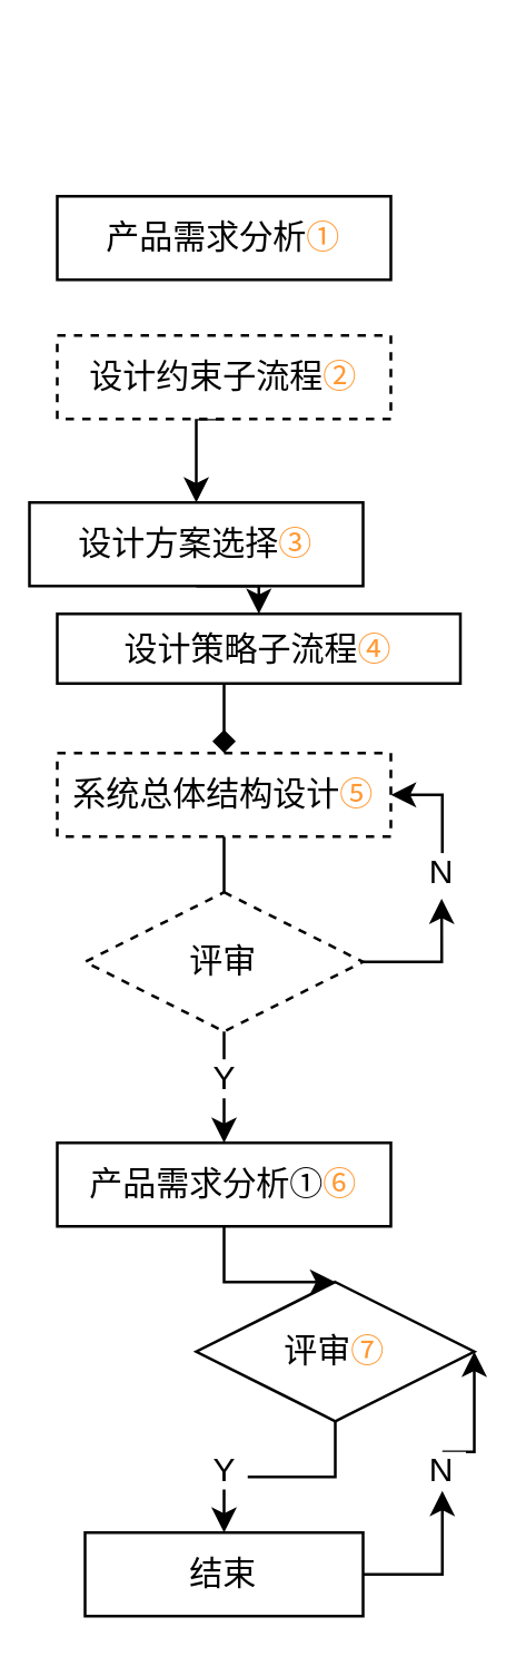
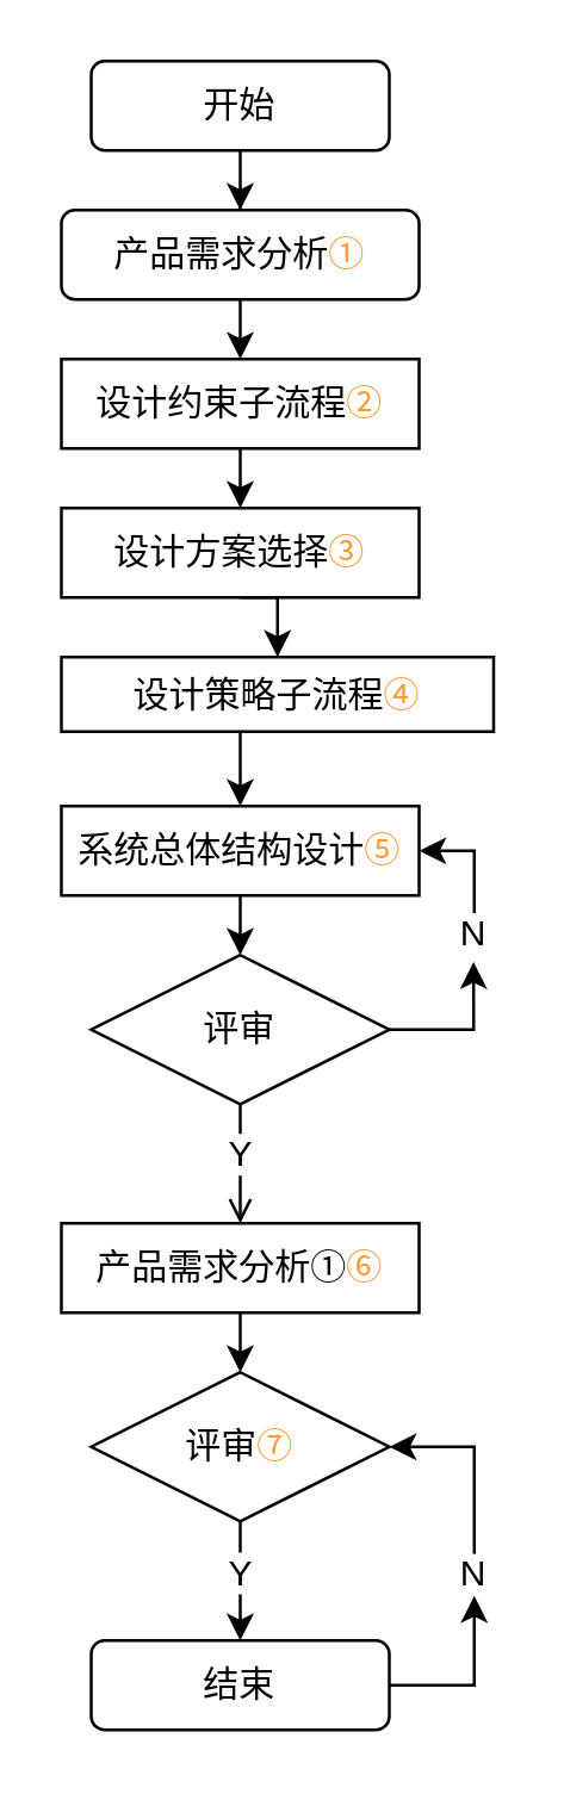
+ <mxCell id="3" value="开始" style="rounded=1;whiteSpace=wrap;html=1;" vertex="1" parent="1"><mxGeometry x="30" y="20" width="100" height="30" as="geometry" /></mxCell>
+ <mxCell id="2" style="edgeStyle=orthogonalEdgeStyle;rounded=0;orthogonalLoop=1;jettySize=auto;html=1;exitX=0.5;exitY=1;exitDx=0;exitDy=0;" edge="1" parent="1" source="3" target="5"><mxGeometry relative="1" as="geometry" /></mxCell>
- <mxCell id="5" value="产品需求分析&lt;font color=&quot;#ff9933&quot;&gt;①&lt;/font&gt;" style="rounded=0;whiteSpace=wrap;html=1;" vertex="1" parent="1"><mxGeometry x="20" y="70" width="120" height="30" as="geometry" /></mxCell>
+ <mxCell id="5" value="产品需求分析&lt;font color=&quot;#ff9933&quot;&gt;①&lt;/font&gt;" style="whiteSpace=wrap;html=1;rounded=1;" vertex="1" parent="1"><mxGeometry x="20" y="70" width="120" height="30" as="geometry" /></mxCell>
+ <mxCell id="4" style="edgeStyle=orthogonalEdgeStyle;rounded=0;orthogonalLoop=1;jettySize=auto;html=1;exitX=0.5;exitY=1;exitDx=0;exitDy=0;entryX=0.5;entryY=0;entryDx=0;entryDy=0;" edge="1" parent="1" source="5" target="7"><mxGeometry relative="1" as="geometry" /></mxCell>
- <mxCell id="7" value="设计约束子流程&lt;font color=&quot;#ff9933&quot;&gt;②&lt;/font&gt;" style="rounded=0;whiteSpace=wrap;html=1;dashed=1;" vertex="1" parent="1"><mxGeometry x="20" y="120" width="120" height="30" as="geometry" /></mxCell>
+ <mxCell id="7" value="设计约束子流程&lt;font color=&quot;#ff9933&quot;&gt;②&lt;/font&gt;" style="rounded=0;whiteSpace=wrap;html=1;" vertex="1" parent="1"><mxGeometry x="20" y="120" width="120" height="30" as="geometry" /></mxCell>
- <mxCell id="9" value="设计方案选择&lt;font color=&quot;#ff9933&quot;&gt;③&lt;/font&gt;" style="rounded=0;whiteSpace=wrap;html=1;" vertex="1" parent="1"><mxGeometry x="10" y="180" width="120" height="30" as="geometry" /></mxCell>
+ <mxCell id="9" value="设计方案选择&lt;font color=&quot;#ff9933&quot;&gt;③&lt;/font&gt;" style="rounded=0;whiteSpace=wrap;html=1;" vertex="1" parent="1"><mxGeometry x="20" y="170" width="120" height="30" as="geometry" /></mxCell>
- <mxCell id="10" style="edgeStyle=orthogonalEdgeStyle;rounded=0;orthogonalLoop=1;jettySize=auto;html=1;exitX=0.5;exitY=1;exitDx=0;exitDy=0;entryX=0.5;entryY=0;entryDx=0;entryDy=0;endArrow=diamond;" edge="1" parent="1" source="11" target="13"><mxGeometry relative="1" as="geometry" /></mxCell>
+ <mxCell id="10" style="edgeStyle=orthogonalEdgeStyle;rounded=0;orthogonalLoop=1;jettySize=auto;html=1;exitX=0.5;exitY=1;exitDx=0;exitDy=0;entryX=0.5;entryY=0;entryDx=0;entryDy=0;" edge="1" parent="1" source="11" target="13"><mxGeometry relative="1" as="geometry" /></mxCell>
- <mxCell id="13" value="系统总体结构设计&lt;font color=&quot;#ff9933&quot;&gt;⑤&lt;/font&gt;" style="rounded=0;whiteSpace=wrap;html=1;dashed=1;" vertex="1" parent="1"><mxGeometry x="20" y="270" width="120" height="30" as="geometry" /></mxCell>
+ <mxCell id="13" value="系统总体结构设计&lt;font color=&quot;#ff9933&quot;&gt;⑤&lt;/font&gt;" style="rounded=0;whiteSpace=wrap;html=1;" vertex="1" parent="1"><mxGeometry x="20" y="270" width="120" height="30" as="geometry" /></mxCell>
- <mxCell id="12" style="edgeStyle=orthogonalEdgeStyle;rounded=0;orthogonalLoop=1;jettySize=auto;html=1;exitX=0.5;exitY=1;exitDx=0;exitDy=0;entryX=0.5;entryY=0;entryDx=0;entryDy=0;endArrow=none;" edge="1" parent="1" source="13" target="17"><mxGeometry relative="1" as="geometry" /></mxCell>
+ <mxCell id="12" style="edgeStyle=orthogonalEdgeStyle;rounded=0;orthogonalLoop=1;jettySize=auto;html=1;exitX=0.5;exitY=1;exitDx=0;exitDy=0;entryX=0.5;entryY=0;entryDx=0;entryDy=0;" edge="1" parent="1" source="13" target="17"><mxGeometry relative="1" as="geometry" /></mxCell>
- <mxCell id="17" value="评审" style="rhombus;whiteSpace=wrap;html=1;dashed=1;" vertex="1" parent="1"><mxGeometry x="30" y="320" width="100" height="50" as="geometry" /></mxCell>
+ <mxCell id="17" value="评审" style="rhombus;whiteSpace=wrap;html=1;" vertex="1" parent="1"><mxGeometry x="30" y="320" width="100" height="50" as="geometry" /></mxCell>
- <mxCell id="16" style="edgeStyle=orthogonalEdgeStyle;rounded=0;orthogonalLoop=1;jettySize=auto;html=1;exitX=0.5;exitY=1;exitDx=0;exitDy=0;entryX=0.5;entryY=0;entryDx=0;entryDy=0;" edge="1" parent="1" source="17" target="15"><mxGeometry relative="1" as="geometry" /></mxCell>
+ <mxCell id="16" style="edgeStyle=orthogonalEdgeStyle;rounded=0;orthogonalLoop=1;jettySize=auto;html=1;exitX=0.5;exitY=1;exitDx=0;exitDy=0;entryX=0.5;entryY=0;entryDx=0;entryDy=0;endArrow=open;" edge="1" parent="1" source="17" target="15"><mxGeometry relative="1" as="geometry" /></mxCell>
- <mxCell id="19" value="评审&lt;font color=&quot;#ff9933&quot;&gt;⑦&lt;/font&gt;" style="rhombus;whiteSpace=wrap;html=1;" vertex="1" parent="1"><mxGeometry x="70" y="460" width="100" height="50" as="geometry" /></mxCell>
+ <mxCell id="19" value="评审&lt;font color=&quot;#ff9933&quot;&gt;⑦&lt;/font&gt;" style="rhombus;whiteSpace=wrap;html=1;" vertex="1" parent="1"><mxGeometry x="30" y="460" width="100" height="50" as="geometry" /></mxCell>
- <mxCell id="21" value="结束" style="whiteSpace=wrap;html=1;rounded=0;" vertex="1" parent="1"><mxGeometry x="30" y="550" width="100" height="30" as="geometry" /></mxCell>
+ <mxCell id="21" value="结束" style="rounded=1;whiteSpace=wrap;html=1;" vertex="1" parent="1"><mxGeometry x="30" y="550" width="100" height="30" as="geometry" /></mxCell>
